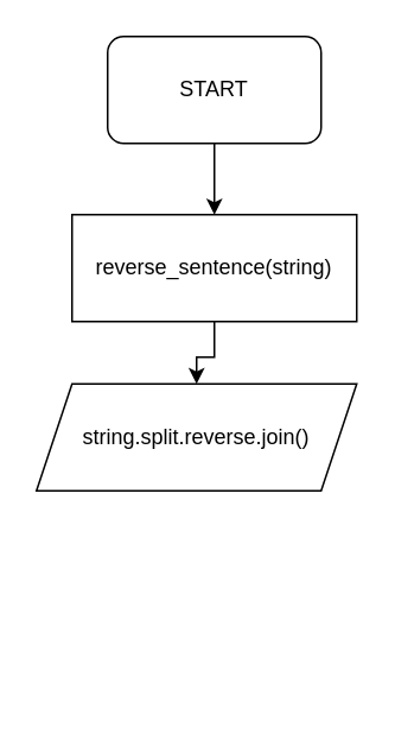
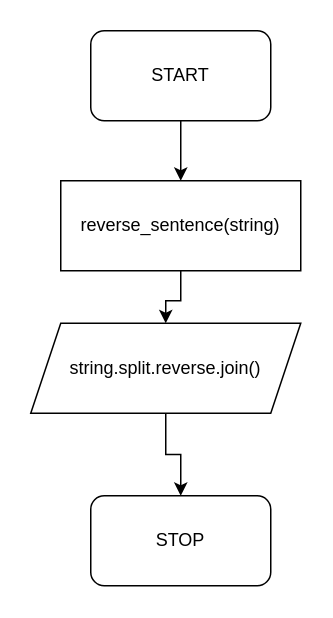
+ <mxCell id="6" value="" style="edgeStyle=orthogonalEdgeStyle;rounded=0;orthogonalLoop=1;jettySize=auto;html=1;" edge="1" parent="1" source="7" target="8"><mxGeometry relative="1" as="geometry" /></mxCell>
+ <mxCell id="8" value="STOP" style="rounded=1;whiteSpace=wrap;html=1;" vertex="1" parent="1"><mxGeometry x="60" y="330" width="120" height="60" as="geometry" /></mxCell>
